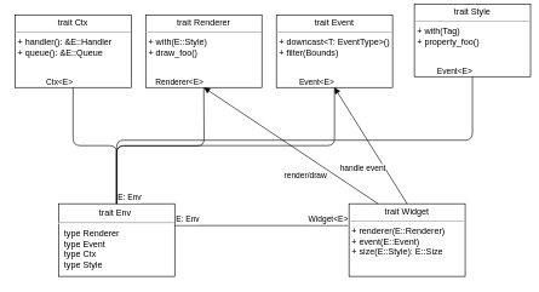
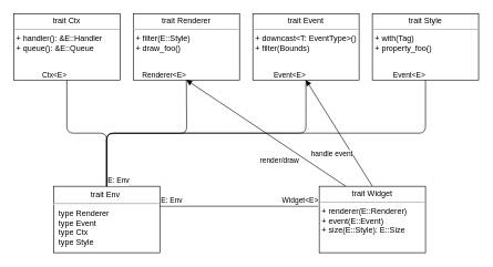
- <mxCell id="11" value="&lt;p style=&quot;margin: 0px ; margin-top: 4px ; text-align: center&quot;&gt;trait Renderer&lt;/p&gt;&lt;hr size=&quot;1&quot;&gt;&lt;p style=&quot;margin: 0px ; margin-left: 4px&quot;&gt;+ with(E::Style)&lt;br&gt;+ draw_foo()&lt;/p&gt;" style="verticalAlign=top;align=left;overflow=fill;fontSize=12;fontFamily=Helvetica;html=1;" vertex="1" parent="1"><mxGeometry x="200" y="20" width="160" height="100" as="geometry" /></mxCell>
+ <mxCell id="11" value="&lt;p style=&quot;margin: 0px ; margin-top: 4px ; text-align: center&quot;&gt;trait Renderer&lt;/p&gt;&lt;hr size=&quot;1&quot;&gt;&lt;p style=&quot;margin: 0px ; margin-left: 4px&quot;&gt;+ filter(E::Style)&lt;br&gt;+ draw_foo()&lt;/p&gt;" style="verticalAlign=top;align=left;overflow=fill;fontSize=12;fontFamily=Helvetica;html=1;" vertex="1" parent="1"><mxGeometry x="200" y="20" width="160" height="100" as="geometry" /></mxCell>
- <mxCell id="19" value="&lt;p style=&quot;margin: 0px ; margin-top: 4px ; text-align: center&quot;&gt;trait Style&lt;/p&gt;&lt;hr size=&quot;1&quot;&gt;&lt;p style=&quot;margin: 0px ; margin-left: 4px&quot;&gt;+ with(Tag)&lt;br&gt;+ property_foo()&lt;/p&gt;" style="verticalAlign=top;align=left;overflow=fill;fontSize=12;fontFamily=Helvetica;html=1;" vertex="1" parent="1"><mxGeometry x="570" y="5" width="160" height="100" as="geometry" /></mxCell>
+ <mxCell id="19" value="&lt;p style=&quot;margin: 0px ; margin-top: 4px ; text-align: center&quot;&gt;trait Style&lt;/p&gt;&lt;hr size=&quot;1&quot;&gt;&lt;p style=&quot;margin: 0px ; margin-left: 4px&quot;&gt;+ with(Tag)&lt;br&gt;+ property_foo()&lt;/p&gt;" style="verticalAlign=top;align=left;overflow=fill;fontSize=12;fontFamily=Helvetica;html=1;" vertex="1" parent="1"><mxGeometry x="560" y="20" width="160" height="100" as="geometry" /></mxCell>
